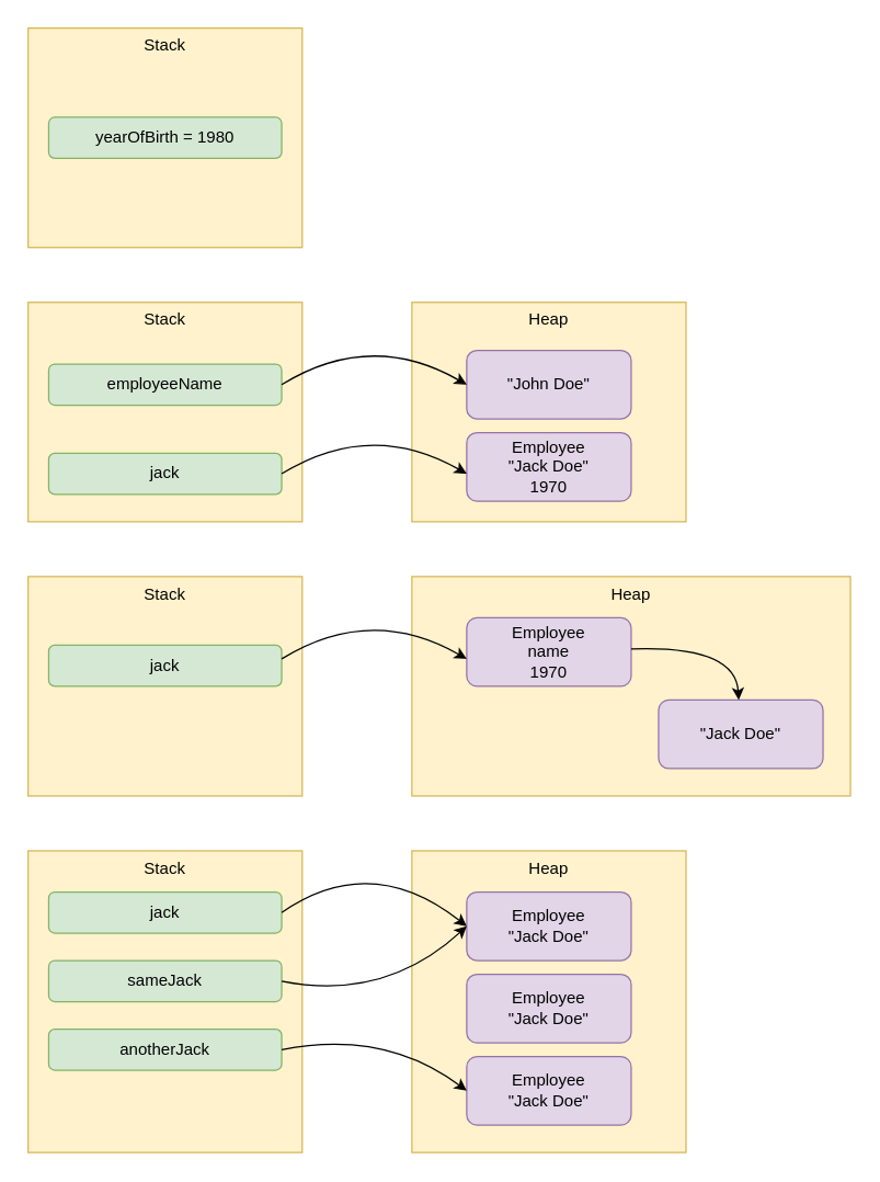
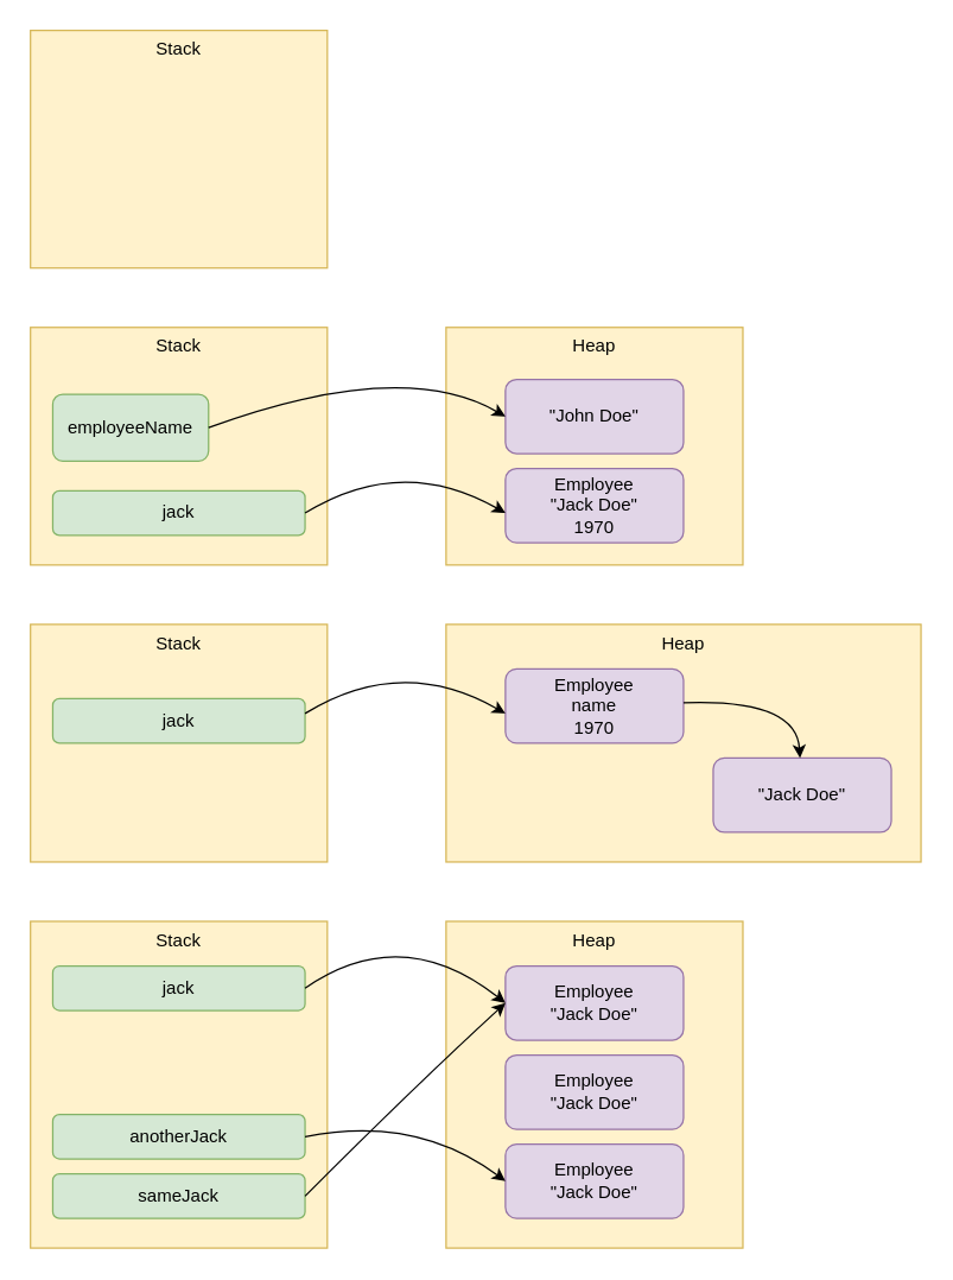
- <mxCell id="3" value="yearOfBirth = 1980" style="rounded=1;whiteSpace=wrap;html=1;fillColor=#d5e8d4;strokeColor=#82b366;" vertex="1" parent="1"><mxGeometry x="35" y="85" width="170" height="30" as="geometry" /></mxCell>
- <mxCell id="6" value="&lt;div&gt;employeeName&lt;/div&gt;" style="rounded=1;whiteSpace=wrap;html=1;fillColor=#d5e8d4;strokeColor=#82b366;" vertex="1" parent="1"><mxGeometry x="35" y="265" width="170" height="30" as="geometry" /></mxCell>
+ <mxCell id="6" value="&lt;div&gt;employeeName&lt;/div&gt;" style="rounded=1;whiteSpace=wrap;html=1;fillColor=#d5e8d4;strokeColor=#82b366;" vertex="1" parent="1"><mxGeometry x="35" y="265" width="105" height="45" as="geometry" /></mxCell>
- <mxCell id="22" value="sameJack" style="rounded=1;whiteSpace=wrap;html=1;fillColor=#d5e8d4;strokeColor=#82b366;" vertex="1" parent="1"><mxGeometry x="35" y="700" width="170" height="30" as="geometry" /></mxCell>
+ <mxCell id="22" value="sameJack" style="rounded=1;whiteSpace=wrap;html=1;fillColor=#d5e8d4;strokeColor=#82b366;" vertex="1" parent="1"><mxGeometry x="35" y="790" width="170" height="30" as="geometry" /></mxCell>
